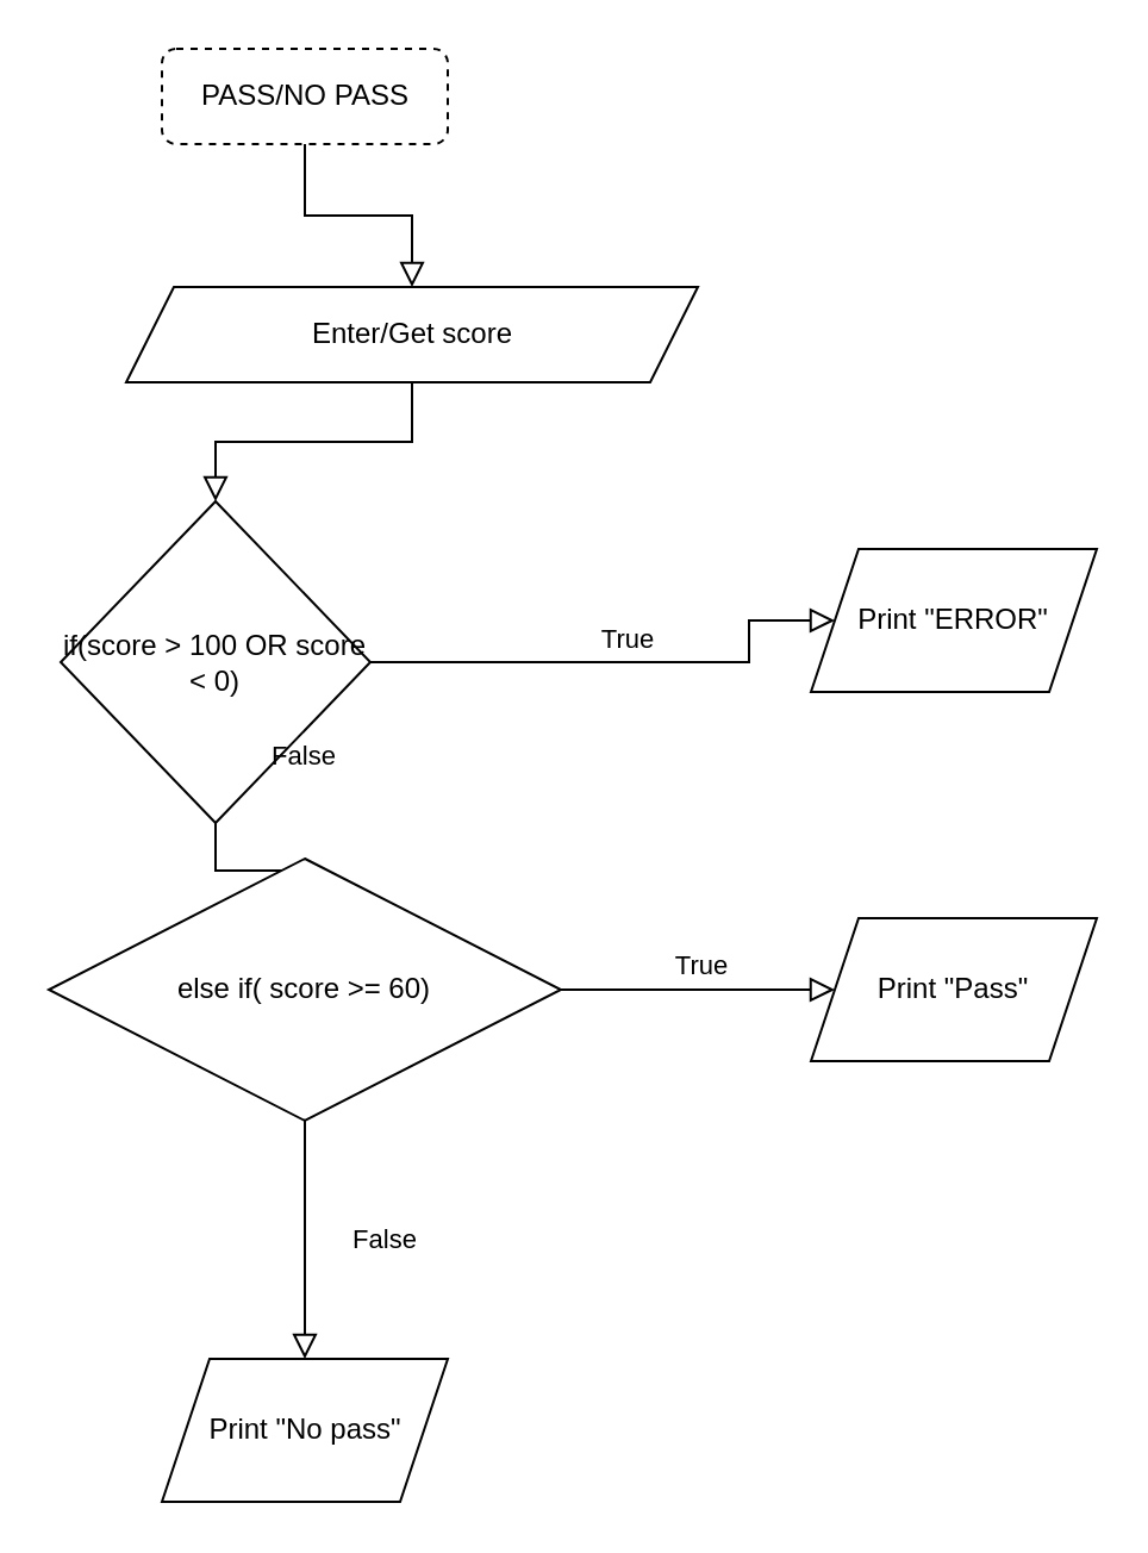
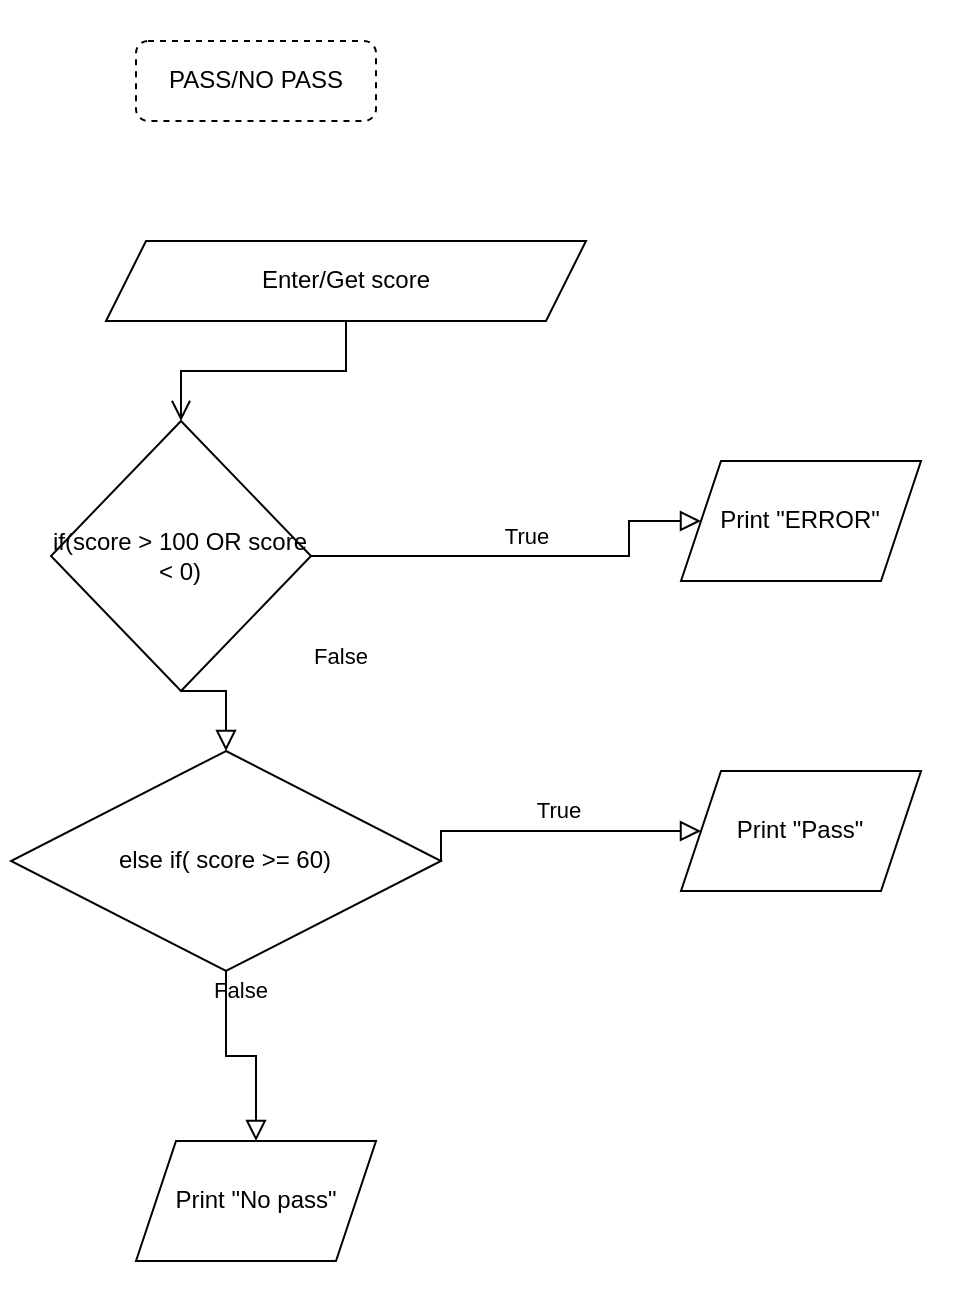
- <mxCell id="4" value="" style="rounded=0;html=1;jettySize=auto;orthogonalLoop=1;fontSize=11;endArrow=block;endFill=0;endSize=8;strokeWidth=1;shadow=0;labelBackgroundColor=none;edgeStyle=orthogonalEdgeStyle;exitX=0.5;exitY=1;exitDx=0;exitDy=0;entryX=0.5;entryY=0;entryDx=0;entryDy=0;" edge="1" parent="1" source="2" target="3"><mxGeometry relative="1" as="geometry"><mxPoint x="290" y="100" as="sourcePoint" /><mxPoint x="230" y="120" as="targetPoint" /></mxGeometry></mxCell>
- <mxCell id="6" value="" style="rounded=0;html=1;jettySize=auto;orthogonalLoop=1;fontSize=11;endArrow=block;endFill=0;endSize=8;strokeWidth=1;shadow=0;labelBackgroundColor=none;edgeStyle=orthogonalEdgeStyle;entryX=0.5;entryY=0;entryDx=0;entryDy=0;exitX=0.5;exitY=1;exitDx=0;exitDy=0;" edge="1" parent="1" source="3" target="5"><mxGeometry relative="1" as="geometry"><mxPoint x="190" y="190" as="sourcePoint" /><mxPoint x="164.5" y="230" as="targetPoint" /></mxGeometry></mxCell>
+ <mxCell id="6" value="" style="rounded=0;html=1;jettySize=auto;orthogonalLoop=1;fontSize=11;endArrow=open;endFill=0;endSize=8;strokeWidth=1;shadow=0;labelBackgroundColor=none;edgeStyle=orthogonalEdgeStyle;entryX=0.5;entryY=0;entryDx=0;entryDy=0;exitX=0.5;exitY=1;exitDx=0;exitDy=0;" edge="1" parent="1" source="3" target="5"><mxGeometry relative="1" as="geometry"><mxPoint x="190" y="190" as="sourcePoint" /><mxPoint x="164.5" y="230" as="targetPoint" /></mxGeometry></mxCell>
- <mxCell id="10" value="else if( score &amp;gt;= 60)" style="rhombus;whiteSpace=wrap;html=1;" vertex="1" parent="1"><mxGeometry x="20" y="360" width="215" height="110" as="geometry" /></mxCell>
+ <mxCell id="10" value="else if( score &amp;gt;= 60)" style="rhombus;whiteSpace=wrap;html=1;" vertex="1" parent="1"><mxGeometry x="5" y="375" width="215" height="110" as="geometry" /></mxCell>
